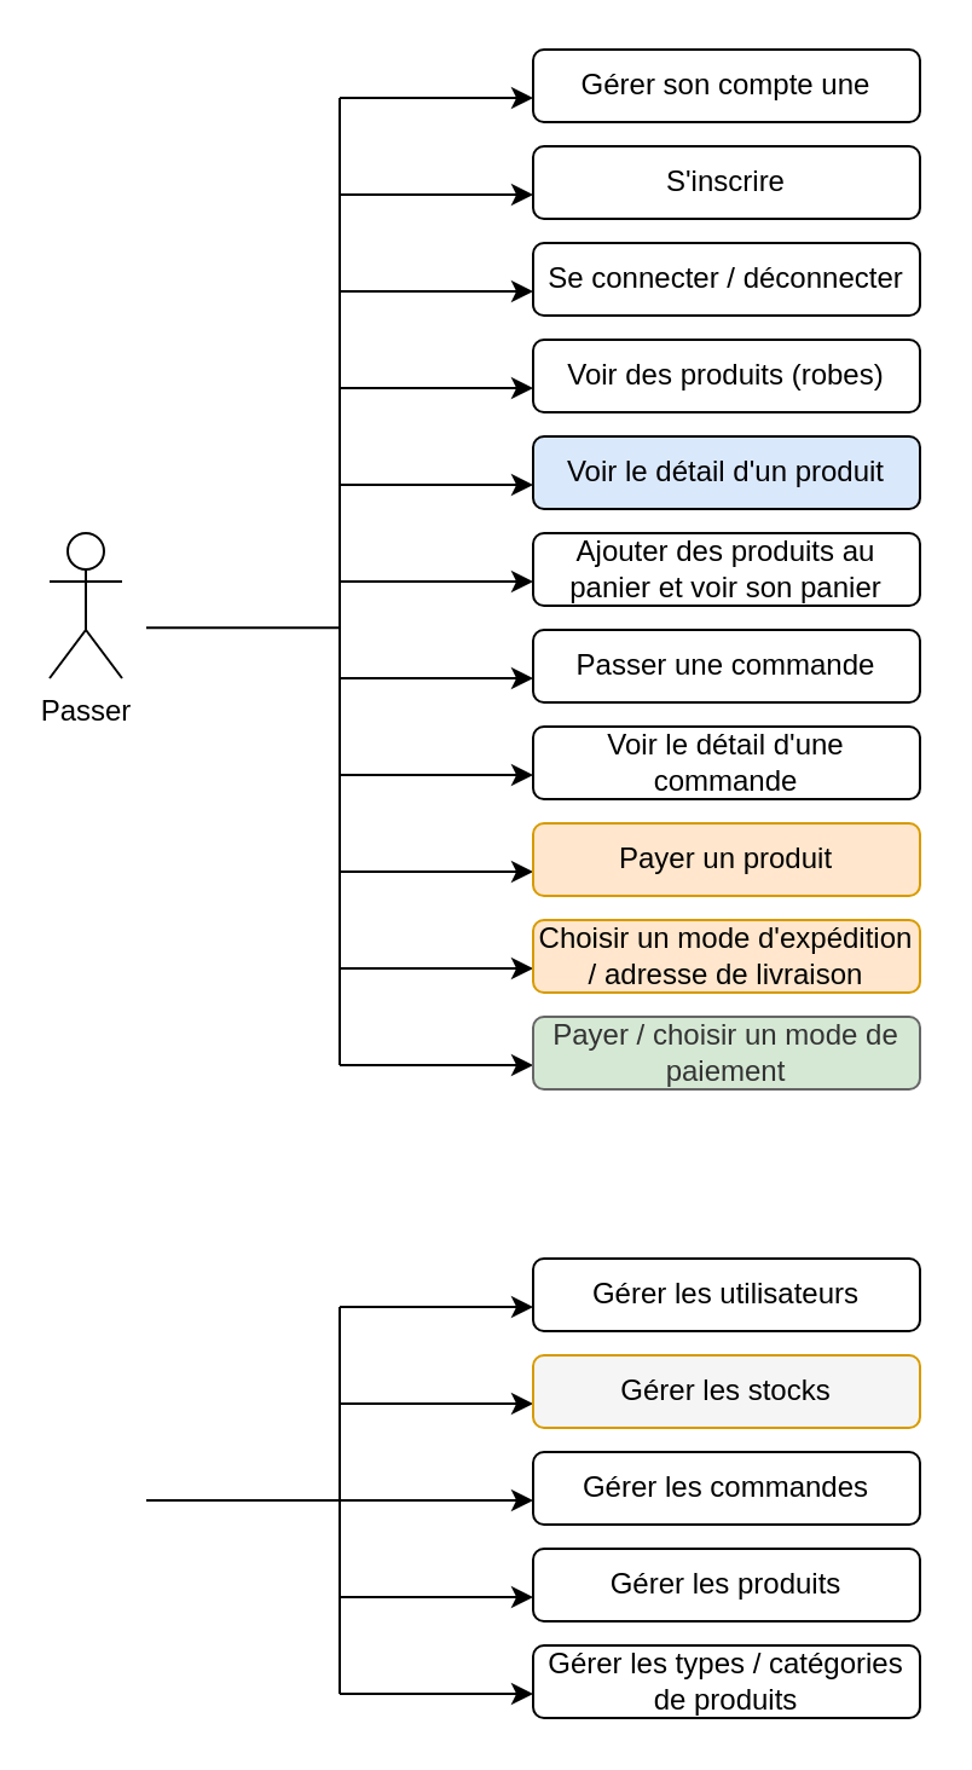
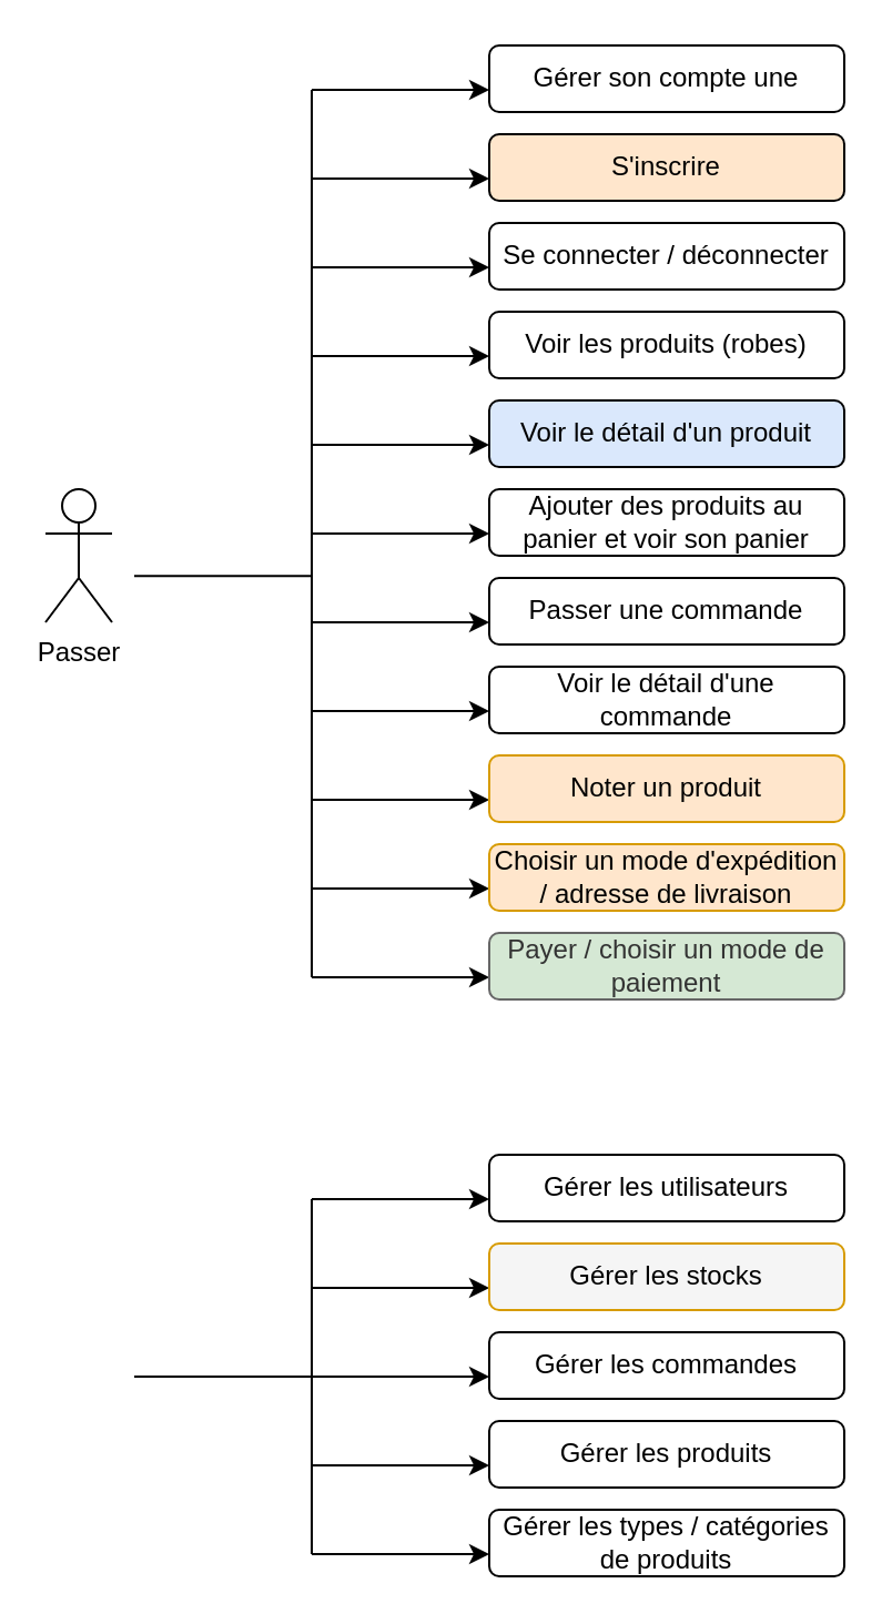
- <mxCell id="10" value="S'inscrire" style="rounded=1;whiteSpace=wrap;html=1;" vertex="1" parent="1"><mxGeometry x="220" y="60" width="160" height="30" as="geometry" /></mxCell>
+ <mxCell id="10" value="S'inscrire" style="rounded=1;whiteSpace=wrap;html=1;fillColor=#ffe6cc;" vertex="1" parent="1"><mxGeometry x="220" y="60" width="160" height="30" as="geometry" /></mxCell>
- <mxCell id="12" value="Voir des produits (robes)" style="rounded=1;whiteSpace=wrap;html=1;" vertex="1" parent="1"><mxGeometry x="220" y="140" width="160" height="30" as="geometry" /></mxCell>
+ <mxCell id="12" value="Voir les produits (robes)" style="rounded=1;whiteSpace=wrap;html=1;" vertex="1" parent="1"><mxGeometry x="220" y="140" width="160" height="30" as="geometry" /></mxCell>
- <mxCell id="20" value="Payer un produit" style="rounded=1;whiteSpace=wrap;html=1;fillColor=#ffe6cc;strokeColor=#d79b00;" vertex="1" parent="1"><mxGeometry x="220" y="340" width="160" height="30" as="geometry" /></mxCell>
+ <mxCell id="20" value="Noter un produit" style="rounded=1;whiteSpace=wrap;html=1;fillColor=#ffe6cc;strokeColor=#d79b00;" vertex="1" parent="1"><mxGeometry x="220" y="340" width="160" height="30" as="geometry" /></mxCell>
